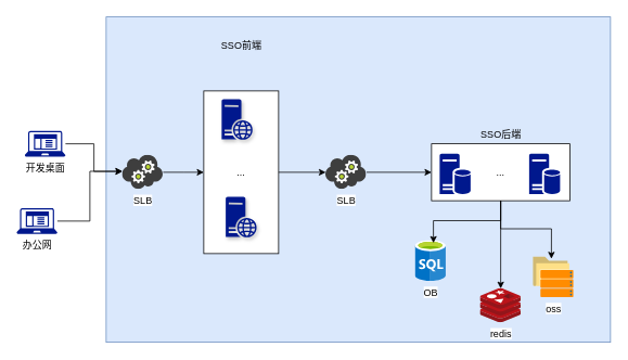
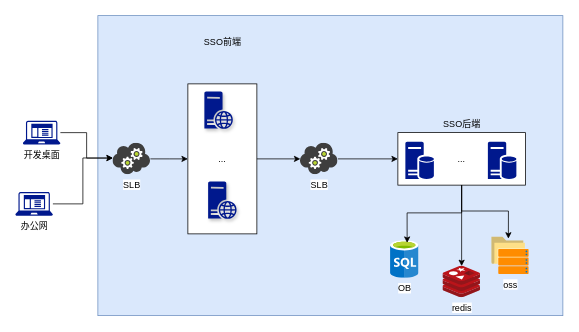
- <mxCell id="9" value="OB" style="image;sketch=0;aspect=fixed;html=1;points=[];align=center;fontSize=12;image=img/lib/mscae/SQL_Database_generic.svg;" vertex="1" parent="1"><mxGeometry x="510" y="295" width="38" height="50" as="geometry" /></mxCell>
+ <mxCell id="9" value="OB" style="image;sketch=0;aspect=fixed;html=1;points=[];align=center;fontSize=12;image=img/lib/mscae/SQL_Database_generic.svg;" vertex="1" parent="1"><mxGeometry x="520" y="320" width="38" height="50" as="geometry" /></mxCell>
